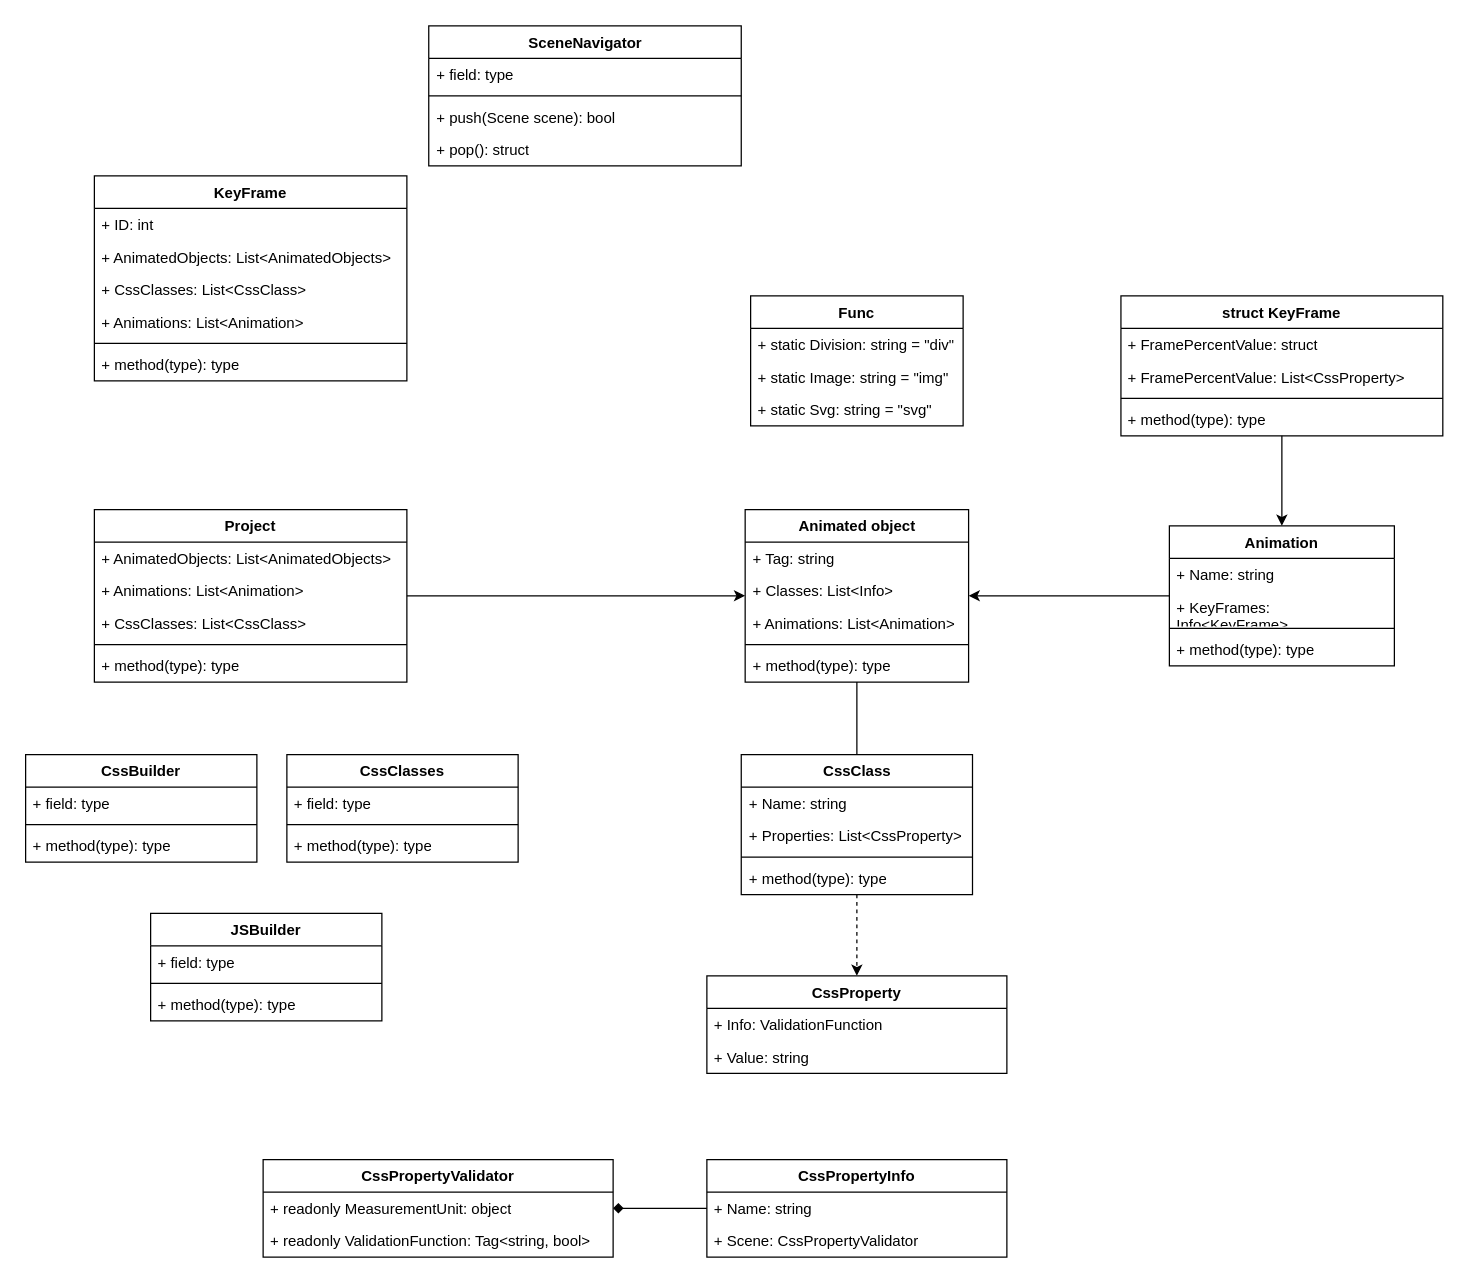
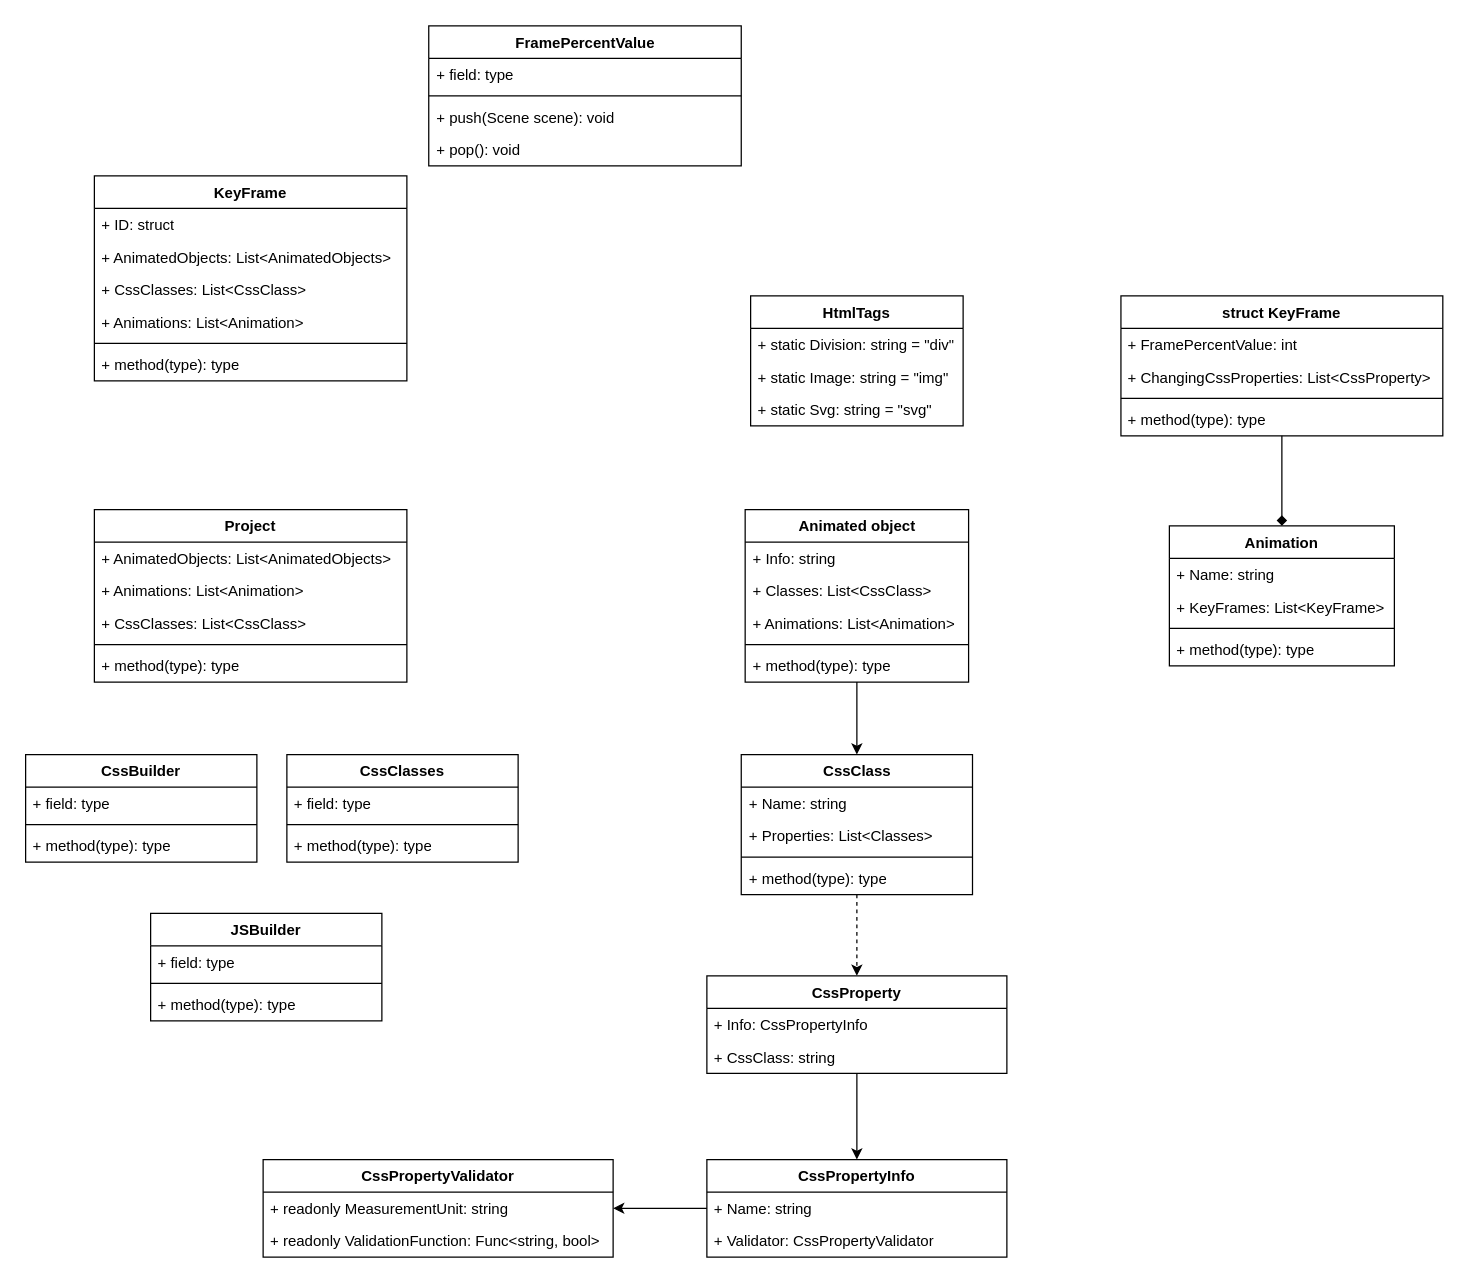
- <mxCell id="56" value="&lt;b style=&quot;border-color: var(--border-color); text-align: left;&quot;&gt;SceneNavigator&lt;/b&gt;" style="swimlane;fontStyle=1;align=center;verticalAlign=top;childLayout=stackLayout;horizontal=1;startSize=26;horizontalStack=0;resizeParent=1;resizeParentMax=0;resizeLast=0;collapsible=1;marginBottom=0;whiteSpace=wrap;html=1;" vertex="1" parent="1"><mxGeometry x="342.5" y="20" width="250" height="112" as="geometry" /></mxCell>
+ <mxCell id="56" value="&lt;b style=&quot;border-color: var(--border-color); text-align: left;&quot;&gt;FramePercentValue&lt;/b&gt;" style="swimlane;fontStyle=1;align=center;verticalAlign=top;childLayout=stackLayout;horizontal=1;startSize=26;horizontalStack=0;resizeParent=1;resizeParentMax=0;resizeLast=0;collapsible=1;marginBottom=0;whiteSpace=wrap;html=1;" vertex="1" parent="1"><mxGeometry x="342.5" y="20" width="250" height="112" as="geometry" /></mxCell>
- <mxCell id="59" value="+ push(Scene scene): bool" style="text;strokeColor=none;fillColor=none;align=left;verticalAlign=top;spacingLeft=4;spacingRight=4;overflow=hidden;rotatable=0;points=[[0,0.5],[1,0.5]];portConstraint=eastwest;whiteSpace=wrap;html=1;" vertex="1" parent="56"><mxGeometry y="60" width="250" height="26" as="geometry" /></mxCell>
+ <mxCell id="59" value="+ push(Scene scene): void" style="text;strokeColor=none;fillColor=none;align=left;verticalAlign=top;spacingLeft=4;spacingRight=4;overflow=hidden;rotatable=0;points=[[0,0.5],[1,0.5]];portConstraint=eastwest;whiteSpace=wrap;html=1;" vertex="1" parent="56"><mxGeometry y="60" width="250" height="26" as="geometry" /></mxCell>
- <mxCell id="60" value="+ pop(): struct" style="text;strokeColor=none;fillColor=none;align=left;verticalAlign=top;spacingLeft=4;spacingRight=4;overflow=hidden;rotatable=0;points=[[0,0.5],[1,0.5]];portConstraint=eastwest;whiteSpace=wrap;html=1;" vertex="1" parent="56"><mxGeometry y="86" width="250" height="26" as="geometry" /></mxCell>
+ <mxCell id="60" value="+ pop(): void" style="text;strokeColor=none;fillColor=none;align=left;verticalAlign=top;spacingLeft=4;spacingRight=4;overflow=hidden;rotatable=0;points=[[0,0.5],[1,0.5]];portConstraint=eastwest;whiteSpace=wrap;html=1;" vertex="1" parent="56"><mxGeometry y="86" width="250" height="26" as="geometry" /></mxCell>
- <mxCell id="50" value="+ ID: int" style="text;strokeColor=none;fillColor=none;align=left;verticalAlign=top;spacingLeft=4;spacingRight=4;overflow=hidden;rotatable=0;points=[[0,0.5],[1,0.5]];portConstraint=eastwest;whiteSpace=wrap;html=1;" vertex="1" parent="49"><mxGeometry y="26" width="250" height="26" as="geometry" /></mxCell>
+ <mxCell id="50" value="+ ID: struct" style="text;strokeColor=none;fillColor=none;align=left;verticalAlign=top;spacingLeft=4;spacingRight=4;overflow=hidden;rotatable=0;points=[[0,0.5],[1,0.5]];portConstraint=eastwest;whiteSpace=wrap;html=1;" vertex="1" parent="49"><mxGeometry y="26" width="250" height="26" as="geometry" /></mxCell>
- <mxCell id="25" value="Func" style="swimlane;fontStyle=1;align=center;verticalAlign=top;childLayout=stackLayout;horizontal=1;startSize=26;horizontalStack=0;resizeParent=1;resizeParentMax=0;resizeLast=0;collapsible=1;marginBottom=0;whiteSpace=wrap;html=1;" parent="1" vertex="1"><mxGeometry x="600" y="236" width="170" height="104" as="geometry" /></mxCell>
+ <mxCell id="25" value="HtmlTags" style="swimlane;fontStyle=1;align=center;verticalAlign=top;childLayout=stackLayout;horizontal=1;startSize=26;horizontalStack=0;resizeParent=1;resizeParentMax=0;resizeLast=0;collapsible=1;marginBottom=0;whiteSpace=wrap;html=1;" parent="1" vertex="1"><mxGeometry x="600" y="236" width="170" height="104" as="geometry" /></mxCell>
- <mxCell id="45" value="+ FramePercentValue: struct&lt;br&gt;&amp;nbsp;" style="text;strokeColor=none;fillColor=none;align=left;verticalAlign=top;spacingLeft=4;spacingRight=4;overflow=hidden;rotatable=0;points=[[0,0.5],[1,0.5]];portConstraint=eastwest;whiteSpace=wrap;html=1;" parent="44" vertex="1"><mxGeometry y="26" width="257.5" height="26" as="geometry" /></mxCell>
+ <mxCell id="45" value="+ FramePercentValue: int&lt;br&gt;&amp;nbsp;" style="text;strokeColor=none;fillColor=none;align=left;verticalAlign=top;spacingLeft=4;spacingRight=4;overflow=hidden;rotatable=0;points=[[0,0.5],[1,0.5]];portConstraint=eastwest;whiteSpace=wrap;html=1;" parent="44" vertex="1"><mxGeometry y="26" width="257.5" height="26" as="geometry" /></mxCell>
- <mxCell id="46" value="+ FramePercentValue: List&amp;lt;&lt;span style=&quot;text-align: center;&quot;&gt;CssProperty&lt;/span&gt;&amp;gt;" style="text;strokeColor=none;fillColor=none;align=left;verticalAlign=top;spacingLeft=4;spacingRight=4;overflow=hidden;rotatable=0;points=[[0,0.5],[1,0.5]];portConstraint=eastwest;whiteSpace=wrap;html=1;" parent="44" vertex="1"><mxGeometry y="52" width="257.5" height="26" as="geometry" /></mxCell>
+ <mxCell id="46" value="+ ChangingCssProperties: List&amp;lt;&lt;span style=&quot;text-align: center;&quot;&gt;CssProperty&lt;/span&gt;&amp;gt;" style="text;strokeColor=none;fillColor=none;align=left;verticalAlign=top;spacingLeft=4;spacingRight=4;overflow=hidden;rotatable=0;points=[[0,0.5],[1,0.5]];portConstraint=eastwest;whiteSpace=wrap;html=1;" parent="44" vertex="1"><mxGeometry y="52" width="257.5" height="26" as="geometry" /></mxCell>
- <mxCell id="43" style="edgeStyle=none;html=1;" edge="1" parent="1" source="44" target="38"><mxGeometry relative="1" as="geometry" /></mxCell>
+ <mxCell id="43" style="edgeStyle=none;html=1;endArrow=diamond;" edge="1" parent="1" source="44" target="38"><mxGeometry relative="1" as="geometry" /></mxCell>
- <mxCell id="11" value="+ Tag: string" style="text;strokeColor=none;fillColor=none;align=left;verticalAlign=top;spacingLeft=4;spacingRight=4;overflow=hidden;rotatable=0;points=[[0,0.5],[1,0.5]];portConstraint=eastwest;whiteSpace=wrap;html=1;" parent="10" vertex="1"><mxGeometry y="26" width="178.75" height="26" as="geometry" /></mxCell>
+ <mxCell id="11" value="+ Info: string" style="text;strokeColor=none;fillColor=none;align=left;verticalAlign=top;spacingLeft=4;spacingRight=4;overflow=hidden;rotatable=0;points=[[0,0.5],[1,0.5]];portConstraint=eastwest;whiteSpace=wrap;html=1;" parent="10" vertex="1"><mxGeometry y="26" width="178.75" height="26" as="geometry" /></mxCell>
- <mxCell id="12" value="+ Classes: List&amp;lt;Info&amp;gt;" style="text;strokeColor=none;fillColor=none;align=left;verticalAlign=top;spacingLeft=4;spacingRight=4;overflow=hidden;rotatable=0;points=[[0,0.5],[1,0.5]];portConstraint=eastwest;whiteSpace=wrap;html=1;" parent="10" vertex="1"><mxGeometry y="52" width="178.75" height="26" as="geometry" /></mxCell>
+ <mxCell id="12" value="+ Classes: List&amp;lt;CssClass&amp;gt;" style="text;strokeColor=none;fillColor=none;align=left;verticalAlign=top;spacingLeft=4;spacingRight=4;overflow=hidden;rotatable=0;points=[[0,0.5],[1,0.5]];portConstraint=eastwest;whiteSpace=wrap;html=1;" parent="10" vertex="1"><mxGeometry y="52" width="178.75" height="26" as="geometry" /></mxCell>
- <mxCell id="2" style="edgeStyle=orthogonalEdgeStyle;rounded=0;orthogonalLoop=1;jettySize=auto;html=1;endArrow=classic;endFill=1;exitX=1;exitY=0.5;exitDx=0;exitDy=0;" parent="1" source="4" target="10" edge="1"><mxGeometry relative="1" as="geometry"><mxPoint x="610" y="476" as="targetPoint" /></mxGeometry></mxCell>
- <mxCell id="37" style="edgeStyle=orthogonalEdgeStyle;rounded=0;orthogonalLoop=1;jettySize=auto;html=1;" parent="1" source="38" target="10" edge="1"><mxGeometry relative="1" as="geometry" /></mxCell>
- <mxCell id="40" value="+ KeyFrames: Info&amp;lt;KeyFrame&amp;gt;&amp;nbsp;" style="text;strokeColor=none;fillColor=none;align=left;verticalAlign=top;spacingLeft=4;spacingRight=4;overflow=hidden;rotatable=0;points=[[0,0.5],[1,0.5]];portConstraint=eastwest;whiteSpace=wrap;html=1;" parent="38" vertex="1"><mxGeometry y="52" width="180" height="26" as="geometry" /></mxCell>
+ <mxCell id="40" value="+ KeyFrames: List&amp;lt;KeyFrame&amp;gt;&amp;nbsp;" style="text;strokeColor=none;fillColor=none;align=left;verticalAlign=top;spacingLeft=4;spacingRight=4;overflow=hidden;rotatable=0;points=[[0,0.5],[1,0.5]];portConstraint=eastwest;whiteSpace=wrap;html=1;" parent="38" vertex="1"><mxGeometry y="52" width="180" height="26" as="geometry" /></mxCell>
- <mxCell id="3" style="edgeStyle=orthogonalEdgeStyle;rounded=0;orthogonalLoop=1;jettySize=auto;html=1;endArrow=none;endFill=1;" parent="1" source="10" target="16" edge="1"><mxGeometry relative="1" as="geometry"><mxPoint x="685" y="514" as="sourcePoint" /><mxPoint x="685" y="563" as="targetPoint" /></mxGeometry></mxCell>
+ <mxCell id="3" style="edgeStyle=orthogonalEdgeStyle;rounded=0;orthogonalLoop=1;jettySize=auto;html=1;endArrow=classic;endFill=1;" parent="1" source="10" target="16" edge="1"><mxGeometry relative="1" as="geometry"><mxPoint x="685" y="514" as="sourcePoint" /><mxPoint x="685" y="563" as="targetPoint" /></mxGeometry></mxCell>
- <mxCell id="18" value="+ Properties: List&amp;lt;CssProperty&amp;gt;&amp;nbsp;" style="text;strokeColor=none;fillColor=none;align=left;verticalAlign=top;spacingLeft=4;spacingRight=4;overflow=hidden;rotatable=0;points=[[0,0.5],[1,0.5]];portConstraint=eastwest;whiteSpace=wrap;html=1;" parent="16" vertex="1"><mxGeometry y="52" width="185" height="26" as="geometry" /></mxCell>
+ <mxCell id="18" value="+ Properties: List&amp;lt;Classes&amp;gt;&amp;nbsp;" style="text;strokeColor=none;fillColor=none;align=left;verticalAlign=top;spacingLeft=4;spacingRight=4;overflow=hidden;rotatable=0;points=[[0,0.5],[1,0.5]];portConstraint=eastwest;whiteSpace=wrap;html=1;" parent="16" vertex="1"><mxGeometry y="52" width="185" height="26" as="geometry" /></mxCell>
- <mxCell id="23" value="+ Info:&amp;nbsp;ValidationFunction" style="text;strokeColor=none;fillColor=none;align=left;verticalAlign=top;spacingLeft=4;spacingRight=4;overflow=hidden;rotatable=0;points=[[0,0.5],[1,0.5]];portConstraint=eastwest;whiteSpace=wrap;html=1;" parent="22" vertex="1"><mxGeometry y="26" width="240" height="26" as="geometry" /></mxCell>
+ <mxCell id="23" value="+ Info:&amp;nbsp;CssPropertyInfo" style="text;strokeColor=none;fillColor=none;align=left;verticalAlign=top;spacingLeft=4;spacingRight=4;overflow=hidden;rotatable=0;points=[[0,0.5],[1,0.5]];portConstraint=eastwest;whiteSpace=wrap;html=1;" parent="22" vertex="1"><mxGeometry y="26" width="240" height="26" as="geometry" /></mxCell>
- <mxCell id="24" value="+ Value: string" style="text;strokeColor=none;fillColor=none;align=left;verticalAlign=top;spacingLeft=4;spacingRight=4;overflow=hidden;rotatable=0;points=[[0,0.5],[1,0.5]];portConstraint=eastwest;whiteSpace=wrap;html=1;" parent="22" vertex="1"><mxGeometry y="52" width="240" height="26" as="geometry" /></mxCell>
+ <mxCell id="24" value="+ CssClass: string" style="text;strokeColor=none;fillColor=none;align=left;verticalAlign=top;spacingLeft=4;spacingRight=4;overflow=hidden;rotatable=0;points=[[0,0.5],[1,0.5]];portConstraint=eastwest;whiteSpace=wrap;html=1;" parent="22" vertex="1"><mxGeometry y="52" width="240" height="26" as="geometry" /></mxCell>
+ <mxCell id="32" style="edgeStyle=orthogonalEdgeStyle;rounded=0;orthogonalLoop=1;jettySize=auto;html=1;" parent="1" source="22" target="34" edge="1"><mxGeometry relative="1" as="geometry" /></mxCell>
- <mxCell id="33" style="edgeStyle=none;html=1;endArrow=diamond;" edge="1" parent="1" source="34" target="29"><mxGeometry relative="1" as="geometry" /></mxCell>
+ <mxCell id="33" style="edgeStyle=none;html=1;" edge="1" parent="1" source="34" target="29"><mxGeometry relative="1" as="geometry" /></mxCell>
- <mxCell id="30" value="+ readonly MeasurementUnit: object" style="text;strokeColor=none;fillColor=none;align=left;verticalAlign=top;spacingLeft=4;spacingRight=4;overflow=hidden;rotatable=0;points=[[0,0.5],[1,0.5]];portConstraint=eastwest;whiteSpace=wrap;html=1;" parent="29" vertex="1"><mxGeometry y="26" width="280" height="26" as="geometry" /></mxCell>
+ <mxCell id="30" value="+ readonly MeasurementUnit: string" style="text;strokeColor=none;fillColor=none;align=left;verticalAlign=top;spacingLeft=4;spacingRight=4;overflow=hidden;rotatable=0;points=[[0,0.5],[1,0.5]];portConstraint=eastwest;whiteSpace=wrap;html=1;" parent="29" vertex="1"><mxGeometry y="26" width="280" height="26" as="geometry" /></mxCell>
- <mxCell id="36" value="+ Scene: CssPropertyValidator" style="text;strokeColor=none;fillColor=none;align=left;verticalAlign=top;spacingLeft=4;spacingRight=4;overflow=hidden;rotatable=0;points=[[0,0.5],[1,0.5]];portConstraint=eastwest;whiteSpace=wrap;html=1;" parent="34" vertex="1"><mxGeometry y="52" width="240" height="26" as="geometry" /></mxCell>
+ <mxCell id="36" value="+ Validator: CssPropertyValidator" style="text;strokeColor=none;fillColor=none;align=left;verticalAlign=top;spacingLeft=4;spacingRight=4;overflow=hidden;rotatable=0;points=[[0,0.5],[1,0.5]];portConstraint=eastwest;whiteSpace=wrap;html=1;" parent="34" vertex="1"><mxGeometry y="52" width="240" height="26" as="geometry" /></mxCell>
- <mxCell id="31" value="+ readonly ValidationFunction: Tag&amp;lt;string, bool&amp;gt;" style="text;strokeColor=none;fillColor=none;align=left;verticalAlign=top;spacingLeft=4;spacingRight=4;overflow=hidden;rotatable=0;points=[[0,0.5],[1,0.5]];portConstraint=eastwest;whiteSpace=wrap;html=1;" parent="29" vertex="1"><mxGeometry y="52" width="280" height="26" as="geometry" /></mxCell>
+ <mxCell id="31" value="+ readonly ValidationFunction: Func&amp;lt;string, bool&amp;gt;" style="text;strokeColor=none;fillColor=none;align=left;verticalAlign=top;spacingLeft=4;spacingRight=4;overflow=hidden;rotatable=0;points=[[0,0.5],[1,0.5]];portConstraint=eastwest;whiteSpace=wrap;html=1;" parent="29" vertex="1"><mxGeometry y="52" width="280" height="26" as="geometry" /></mxCell>
